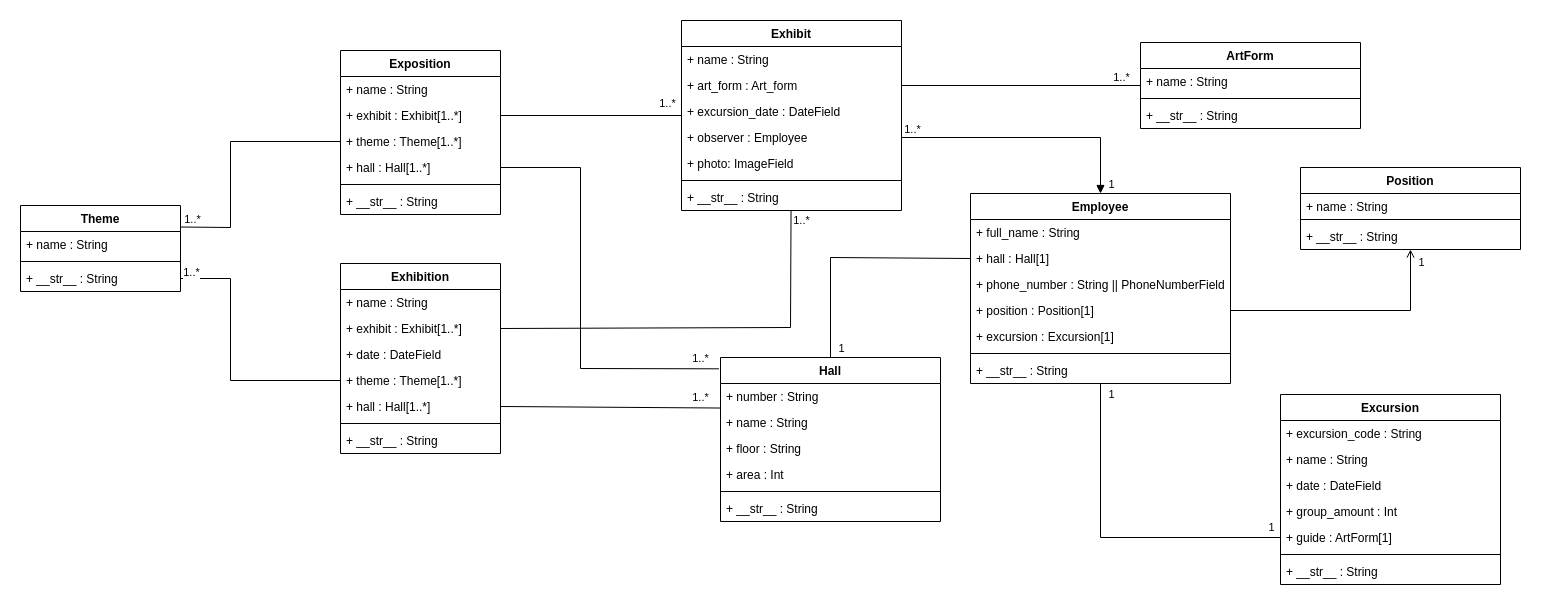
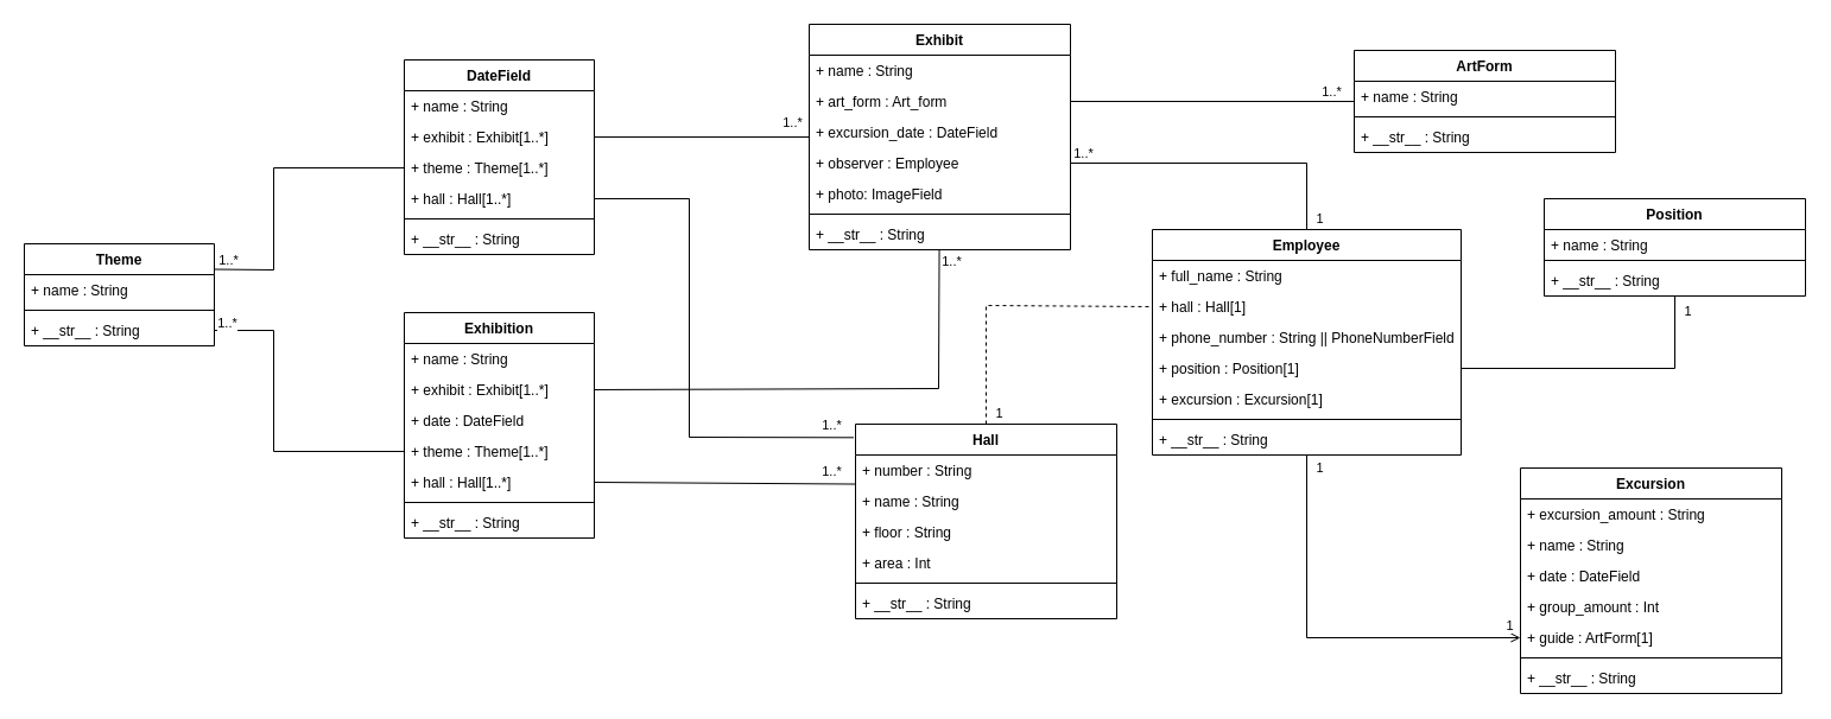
- <mxCell id="50" value="Exposition" style="swimlane;fontStyle=1;align=center;verticalAlign=top;childLayout=stackLayout;horizontal=1;startSize=26;horizontalStack=0;resizeParent=1;resizeParentMax=0;resizeLast=0;collapsible=1;marginBottom=0;whiteSpace=wrap;html=1;" parent="1" vertex="1"><mxGeometry x="340" y="50" width="160" height="164" as="geometry" /></mxCell>
+ <mxCell id="50" value="DateField" style="swimlane;fontStyle=1;align=center;verticalAlign=top;childLayout=stackLayout;horizontal=1;startSize=26;horizontalStack=0;resizeParent=1;resizeParentMax=0;resizeLast=0;collapsible=1;marginBottom=0;whiteSpace=wrap;html=1;" parent="1" vertex="1"><mxGeometry x="340" y="50" width="160" height="164" as="geometry" /></mxCell>
- <mxCell id="45" value="" style="endArrow=block;html=1;rounded=0;exitX=1;exitY=0.5;exitDx=0;exitDy=0;" parent="1" source="6" target="10" edge="1"><mxGeometry width="50" height="50" relative="1" as="geometry"><mxPoint x="1030" y="137" as="sourcePoint" /><mxPoint x="1080" y="87" as="targetPoint" /><Array as="points"><mxPoint x="1100" y="137" /></Array></mxGeometry></mxCell>
+ <mxCell id="45" value="" style="endArrow=none;html=1;rounded=0;exitX=1;exitY=0.5;exitDx=0;exitDy=0;" parent="1" source="6" target="10" edge="1"><mxGeometry width="50" height="50" relative="1" as="geometry"><mxPoint x="1030" y="137" as="sourcePoint" /><mxPoint x="1080" y="87" as="targetPoint" /><Array as="points"><mxPoint x="1100" y="137" /></Array></mxGeometry></mxCell>
- <mxCell id="41" value="" style="endArrow=open;html=1;rounded=0;exitX=1;exitY=0.5;exitDx=0;exitDy=0;" parent="1" source="14" target="37" edge="1"><mxGeometry width="50" height="50" relative="1" as="geometry"><mxPoint x="1300" y="237" as="sourcePoint" /><mxPoint x="1350" y="187" as="targetPoint" /><Array as="points"><mxPoint x="1410" y="310" /></Array></mxGeometry></mxCell>
+ <mxCell id="41" value="" style="endArrow=none;html=1;rounded=0;exitX=1;exitY=0.5;exitDx=0;exitDy=0;" parent="1" source="14" target="37" edge="1"><mxGeometry width="50" height="50" relative="1" as="geometry"><mxPoint x="1300" y="237" as="sourcePoint" /><mxPoint x="1350" y="187" as="targetPoint" /><Array as="points"><mxPoint x="1410" y="310" /></Array></mxGeometry></mxCell>
- <mxCell id="43" value="" style="endArrow=none;html=1;rounded=0;entryX=0;entryY=0.5;entryDx=0;entryDy=0;exitX=0.5;exitY=0;exitDx=0;exitDy=0;" parent="1" source="18" target="12" edge="1"><mxGeometry width="50" height="50" relative="1" as="geometry"><mxPoint x="720" y="327" as="sourcePoint" /><mxPoint x="770" y="277" as="targetPoint" /><Array as="points"><mxPoint x="830" y="257" /></Array></mxGeometry></mxCell>
+ <mxCell id="43" value="" style="endArrow=none;html=1;rounded=0;entryX=0;entryY=0.5;entryDx=0;entryDy=0;exitX=0.5;exitY=0;exitDx=0;exitDy=0;dashed=1;" parent="1" source="18" target="12" edge="1"><mxGeometry width="50" height="50" relative="1" as="geometry"><mxPoint x="720" y="327" as="sourcePoint" /><mxPoint x="770" y="277" as="targetPoint" /><Array as="points"><mxPoint x="830" y="257" /></Array></mxGeometry></mxCell>
- <mxCell id="26" value="+ excursion_code : String" style="text;strokeColor=none;fillColor=none;align=left;verticalAlign=top;spacingLeft=4;spacingRight=4;overflow=hidden;rotatable=0;points=[[0,0.5],[1,0.5]];portConstraint=eastwest;whiteSpace=wrap;html=1;" parent="25" vertex="1"><mxGeometry y="26" width="220" height="26" as="geometry" /></mxCell>
+ <mxCell id="26" value="+ excursion_amount : String" style="text;strokeColor=none;fillColor=none;align=left;verticalAlign=top;spacingLeft=4;spacingRight=4;overflow=hidden;rotatable=0;points=[[0,0.5],[1,0.5]];portConstraint=eastwest;whiteSpace=wrap;html=1;" parent="25" vertex="1"><mxGeometry y="26" width="220" height="26" as="geometry" /></mxCell>
- <mxCell id="81" value="" style="endArrow=none;html=1;rounded=0;entryX=0;entryY=0.5;entryDx=0;entryDy=0;" parent="1" source="10" target="30" edge="1"><mxGeometry width="50" height="50" relative="1" as="geometry"><mxPoint x="1120" y="437" as="sourcePoint" /><mxPoint x="1170" y="387" as="targetPoint" /><Array as="points"><mxPoint x="1100" y="537" /></Array></mxGeometry></mxCell>
+ <mxCell id="81" value="" style="endArrow=open;html=1;rounded=0;entryX=0;entryY=0.5;entryDx=0;entryDy=0;" parent="1" source="10" target="30" edge="1"><mxGeometry width="50" height="50" relative="1" as="geometry"><mxPoint x="1120" y="437" as="sourcePoint" /><mxPoint x="1170" y="387" as="targetPoint" /><Array as="points"><mxPoint x="1100" y="537" /></Array></mxGeometry></mxCell>
